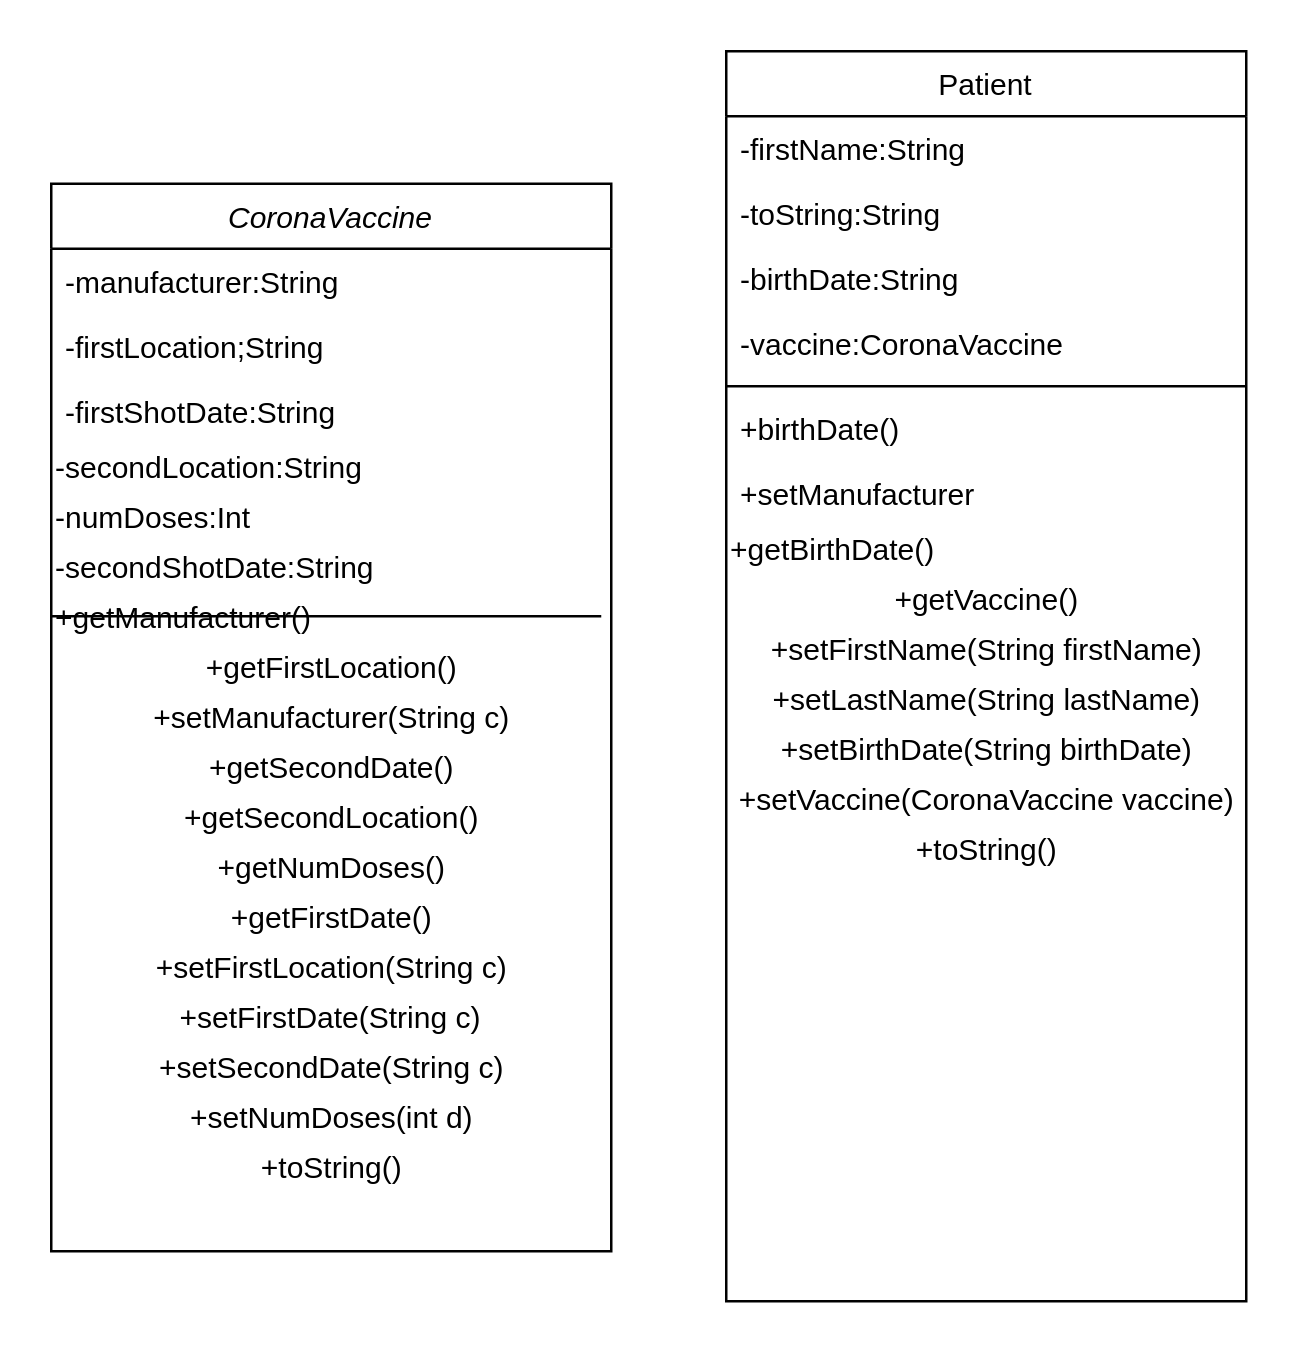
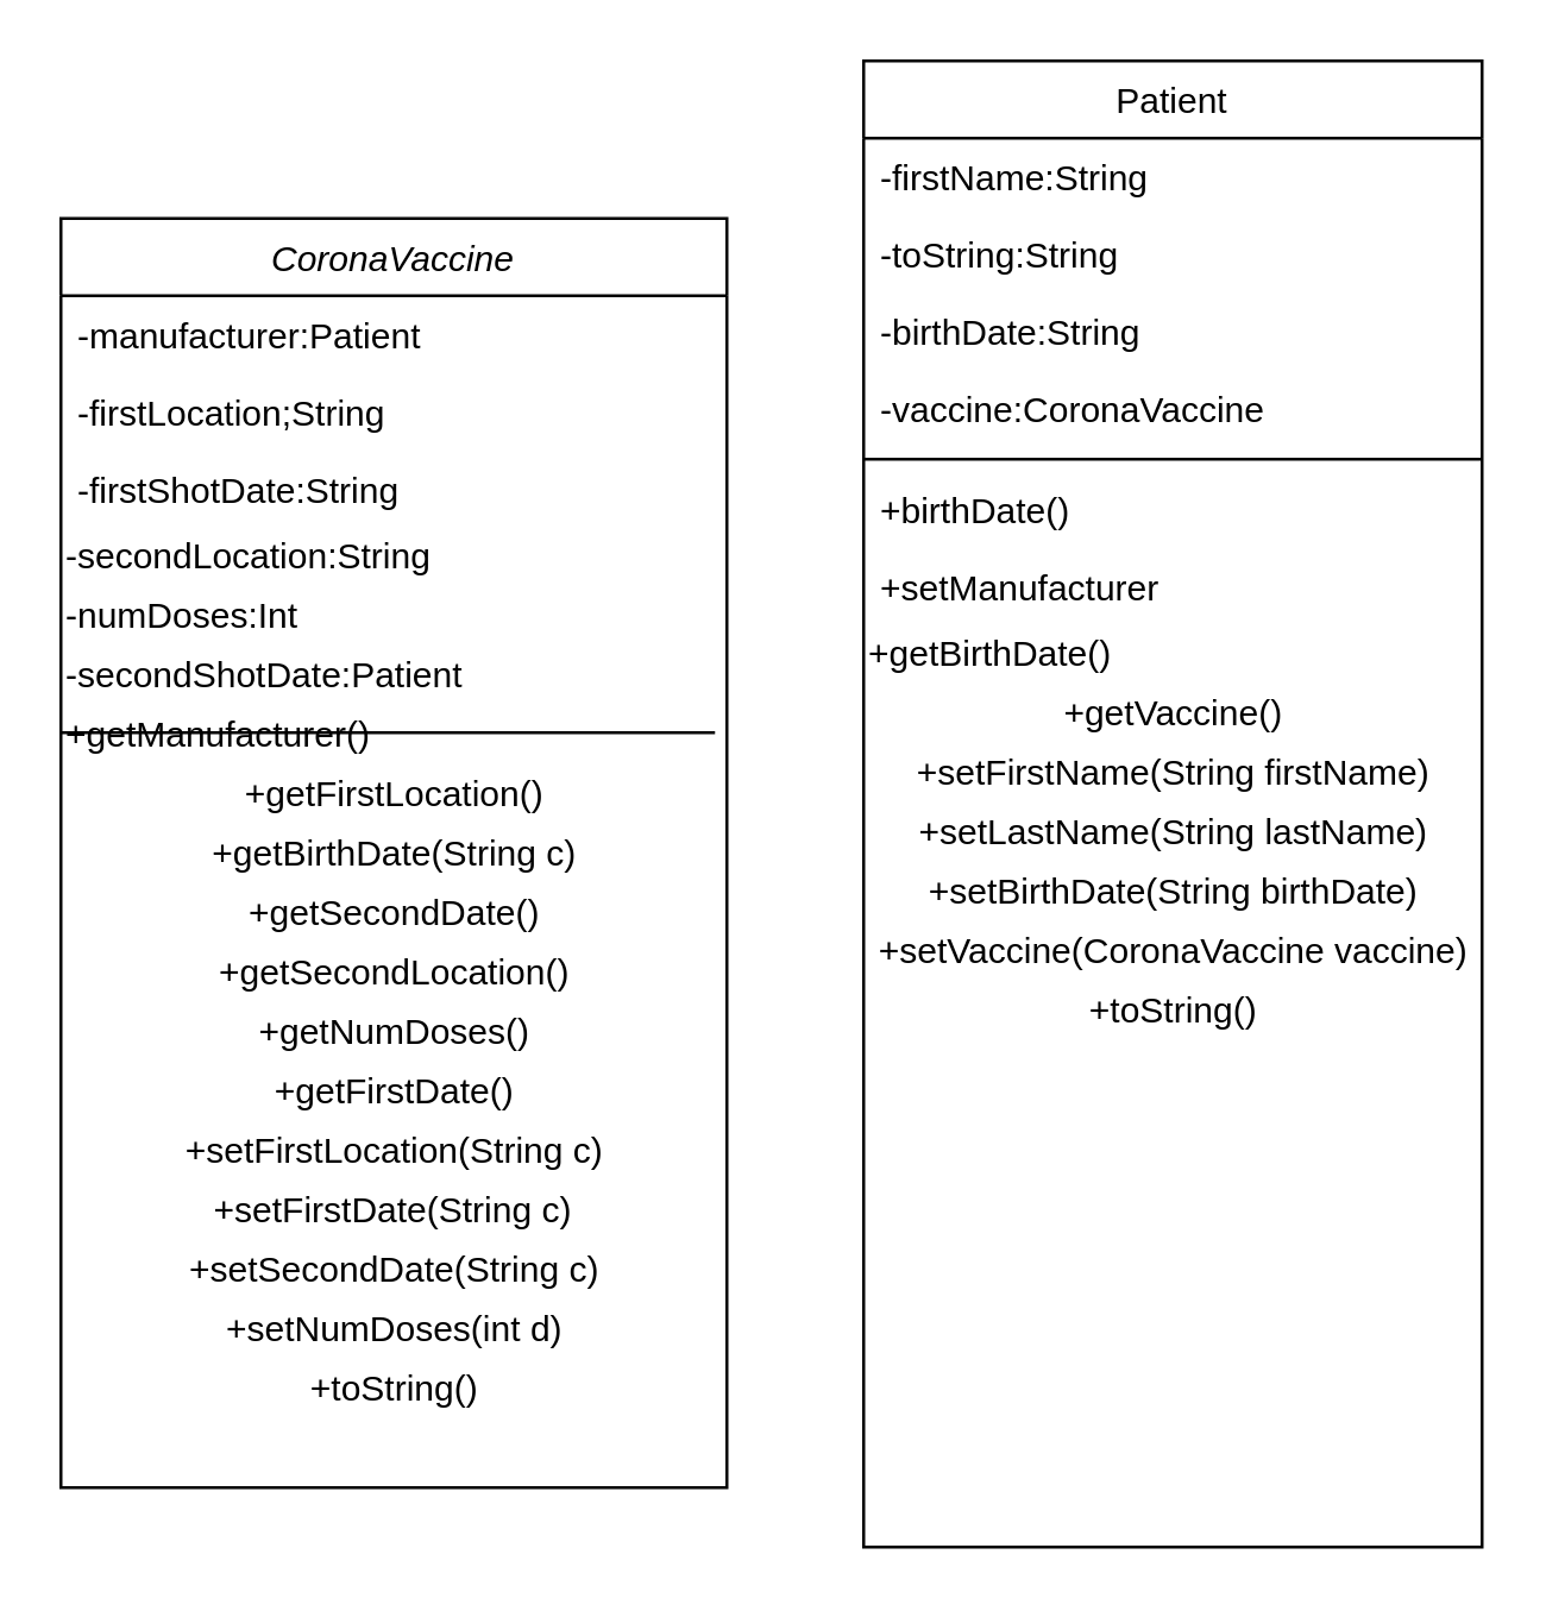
- <mxCell id="3" value="-manufacturer:String" style="text;align=left;verticalAlign=top;spacingLeft=4;spacingRight=4;overflow=hidden;rotatable=0;points=[[0,0.5],[1,0.5]];portConstraint=eastwest;" parent="2" vertex="1"><mxGeometry y="26" width="224" height="26" as="geometry" /></mxCell>
+ <mxCell id="3" value="-manufacturer:Patient" style="text;align=left;verticalAlign=top;spacingLeft=4;spacingRight=4;overflow=hidden;rotatable=0;points=[[0,0.5],[1,0.5]];portConstraint=eastwest;" parent="2" vertex="1"><mxGeometry y="26" width="224" height="26" as="geometry" /></mxCell>
- <mxCell id="9" value="-secondShotDate:String" style="text;html=1;align=left;verticalAlign=middle;resizable=0;points=[];autosize=1;strokeColor=none;fillColor=none;" vertex="1" parent="2"><mxGeometry y="144" width="224" height="20" as="geometry" /></mxCell>
+ <mxCell id="9" value="-secondShotDate:Patient" style="text;html=1;align=left;verticalAlign=middle;resizable=0;points=[];autosize=1;strokeColor=none;fillColor=none;" vertex="1" parent="2"><mxGeometry y="144" width="224" height="20" as="geometry" /></mxCell>
- <mxCell id="12" value="+setManufacturer(String c)" style="text;html=1;align=center;verticalAlign=middle;resizable=0;points=[];autosize=1;strokeColor=none;fillColor=none;" vertex="1" parent="2"><mxGeometry y="204" width="224" height="20" as="geometry" /></mxCell>
+ <mxCell id="12" value="+getBirthDate(String c)" style="text;html=1;align=center;verticalAlign=middle;resizable=0;points=[];autosize=1;strokeColor=none;fillColor=none;" vertex="1" parent="2"><mxGeometry y="204" width="224" height="20" as="geometry" /></mxCell>
